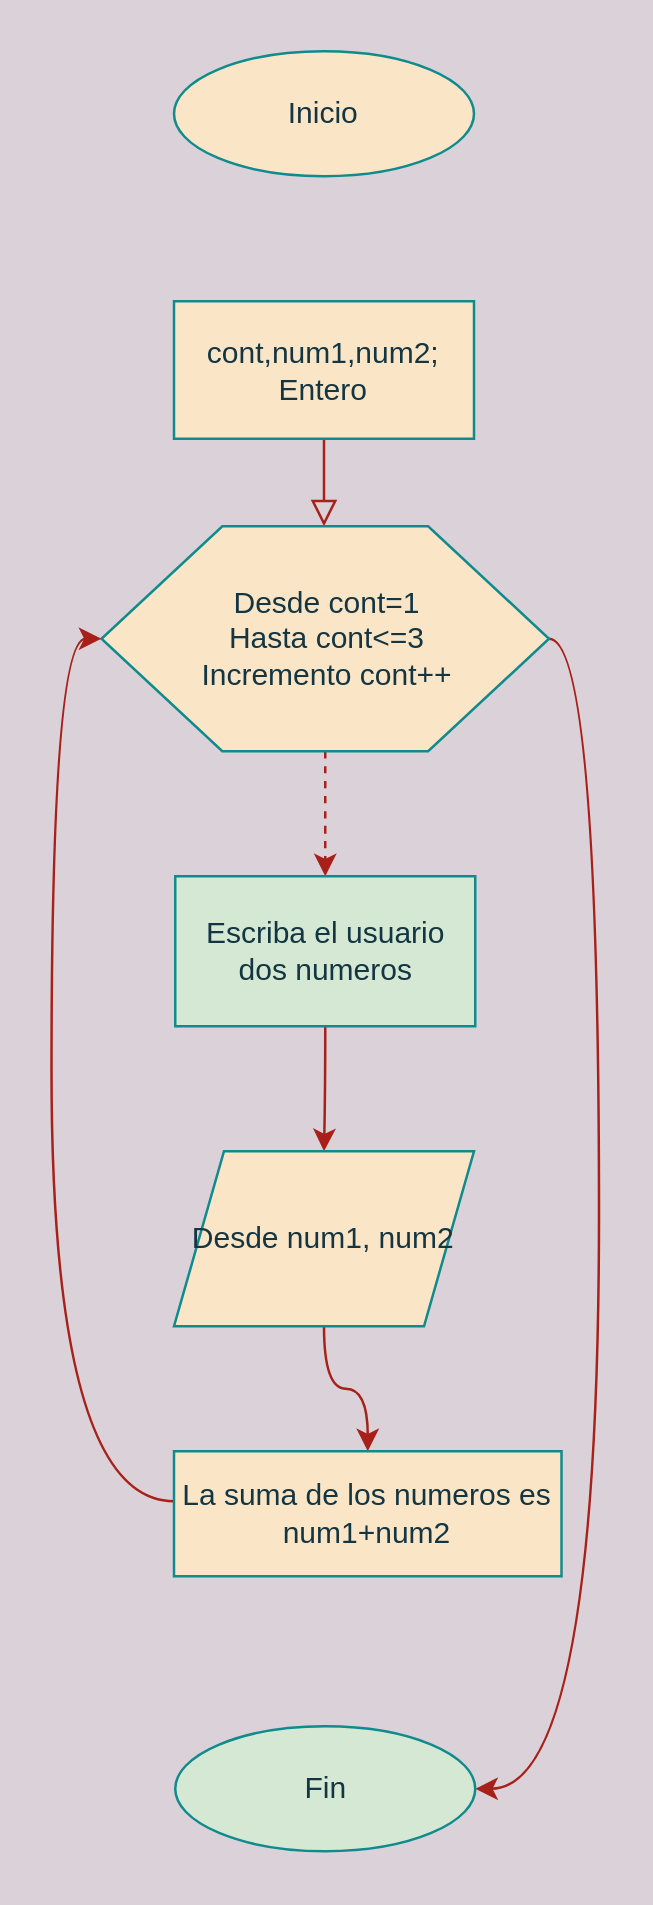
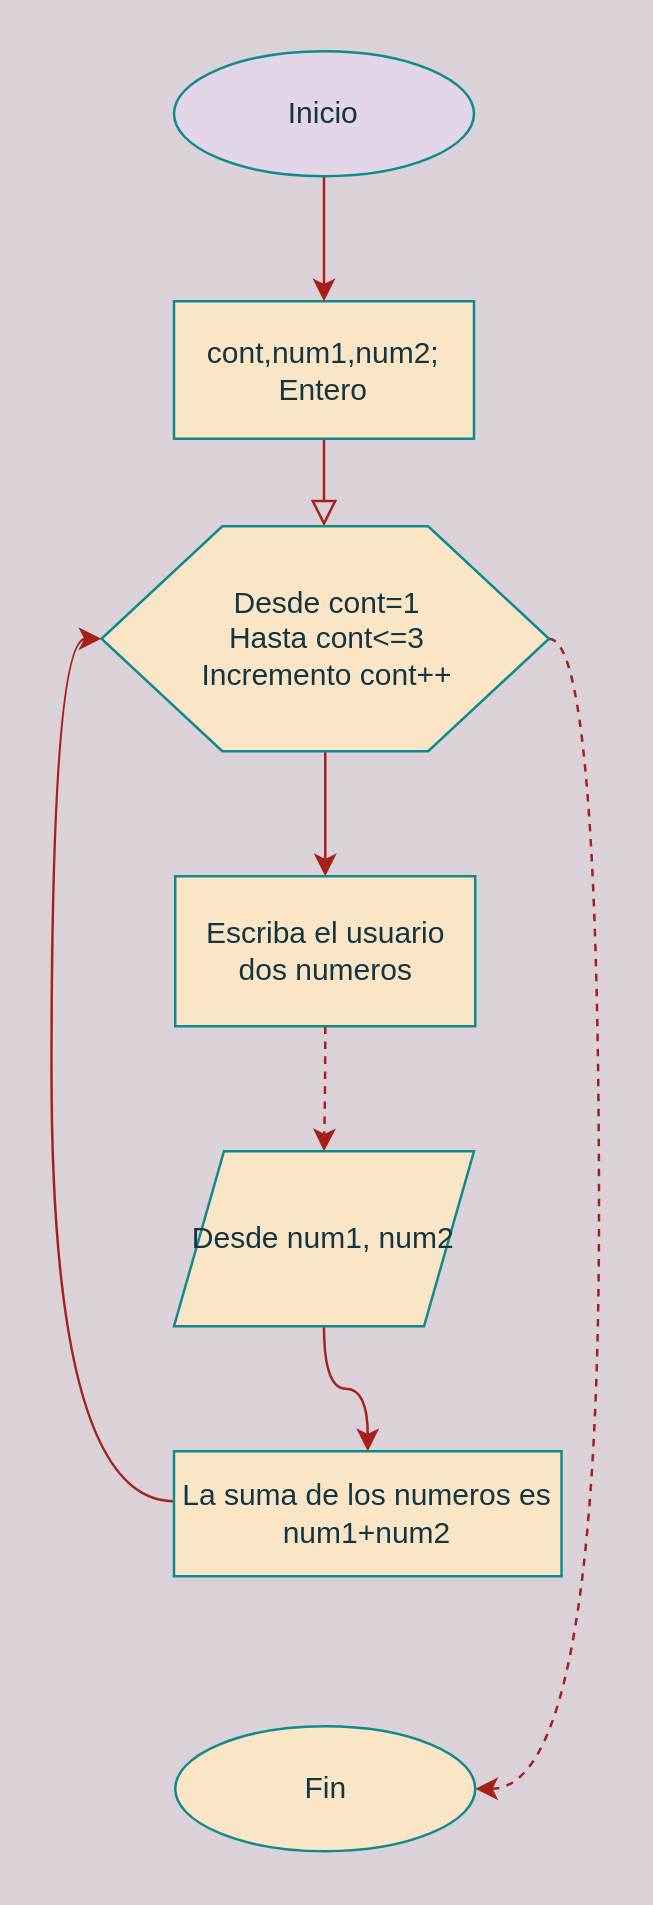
- <mxCell id="5" value="Inicio" style="ellipse;whiteSpace=wrap;html=1;fillColor=#FAE5C7;strokeColor=#0F8B8D;fontColor=#143642;" vertex="1" parent="1"><mxGeometry x="69" y="20" width="120" height="50" as="geometry" /></mxCell>
+ <mxCell id="5" value="Inicio" style="ellipse;whiteSpace=wrap;html=1;fillColor=#e1d5e7;strokeColor=#0F8B8D;fontColor=#143642;" vertex="1" parent="1"><mxGeometry x="69" y="20" width="120" height="50" as="geometry" /></mxCell>
+ <mxCell id="4" style="edgeStyle=orthogonalEdgeStyle;orthogonalLoop=1;jettySize=auto;html=1;entryX=0.5;entryY=0;entryDx=0;entryDy=0;curved=1;labelBackgroundColor=#DAD2D8;strokeColor=#A8201A;fontColor=#143642;" edge="1" parent="1" source="5" target="3"><mxGeometry relative="1" as="geometry" /></mxCell>
- <mxCell id="6" style="edgeStyle=orthogonalEdgeStyle;orthogonalLoop=1;jettySize=auto;html=1;entryX=0.5;entryY=0;entryDx=0;entryDy=0;curved=1;labelBackgroundColor=#DAD2D8;strokeColor=#A8201A;fontColor=#143642;dashed=1;" edge="1" parent="1" source="8" target="10"><mxGeometry relative="1" as="geometry"><mxPoint x="129.5" y="330" as="targetPoint" /></mxGeometry></mxCell>
+ <mxCell id="6" style="edgeStyle=orthogonalEdgeStyle;orthogonalLoop=1;jettySize=auto;html=1;entryX=0.5;entryY=0;entryDx=0;entryDy=0;curved=1;labelBackgroundColor=#DAD2D8;strokeColor=#A8201A;fontColor=#143642;" edge="1" parent="1" source="8" target="10"><mxGeometry relative="1" as="geometry"><mxPoint x="129.5" y="330" as="targetPoint" /></mxGeometry></mxCell>
- <mxCell id="10" value="Escriba el usuario dos numeros" style="whiteSpace=wrap;html=1;fillColor=#d5e8d4;strokeColor=#0F8B8D;fontColor=#143642;" vertex="1" parent="1"><mxGeometry x="69.5" y="350" width="120" height="60" as="geometry" /></mxCell>
+ <mxCell id="10" value="Escriba el usuario dos numeros" style="whiteSpace=wrap;html=1;fillColor=#FAE5C7;strokeColor=#0F8B8D;fontColor=#143642;" vertex="1" parent="1"><mxGeometry x="69.5" y="350" width="120" height="60" as="geometry" /></mxCell>
- <mxCell id="9" style="edgeStyle=orthogonalEdgeStyle;orthogonalLoop=1;jettySize=auto;html=1;entryX=0.5;entryY=0;entryDx=0;entryDy=0;curved=1;labelBackgroundColor=#DAD2D8;strokeColor=#A8201A;fontColor=#143642;" edge="1" parent="1" source="10" target="12"><mxGeometry relative="1" as="geometry" /></mxCell>
+ <mxCell id="9" style="edgeStyle=orthogonalEdgeStyle;orthogonalLoop=1;jettySize=auto;html=1;entryX=0.5;entryY=0;entryDx=0;entryDy=0;curved=1;labelBackgroundColor=#DAD2D8;strokeColor=#A8201A;fontColor=#143642;dashed=1;" edge="1" parent="1" source="10" target="12"><mxGeometry relative="1" as="geometry" /></mxCell>
- <mxCell id="7" style="edgeStyle=orthogonalEdgeStyle;orthogonalLoop=1;jettySize=auto;html=1;entryX=1;entryY=0.5;entryDx=0;entryDy=0;curved=1;labelBackgroundColor=#DAD2D8;strokeColor=#A8201A;fontColor=#143642;" edge="1" parent="1" source="8" target="15"><mxGeometry relative="1" as="geometry"><mxPoint x="239" y="510" as="targetPoint" /><Array as="points"><mxPoint x="239" y="255" /><mxPoint x="239" y="715" /></Array></mxGeometry></mxCell>
+ <mxCell id="7" style="edgeStyle=orthogonalEdgeStyle;orthogonalLoop=1;jettySize=auto;html=1;entryX=1;entryY=0.5;entryDx=0;entryDy=0;curved=1;labelBackgroundColor=#DAD2D8;strokeColor=#A8201A;fontColor=#143642;dashed=1;" edge="1" parent="1" source="8" target="15"><mxGeometry relative="1" as="geometry"><mxPoint x="239" y="510" as="targetPoint" /><Array as="points"><mxPoint x="239" y="255" /><mxPoint x="239" y="715" /></Array></mxGeometry></mxCell>
- <mxCell id="15" value="Fin" style="ellipse;whiteSpace=wrap;html=1;fillColor=#d5e8d4;strokeColor=#0F8B8D;fontColor=#143642;" vertex="1" parent="1"><mxGeometry x="69.5" y="690" width="120" height="50" as="geometry" /></mxCell>
+ <mxCell id="15" value="Fin" style="ellipse;whiteSpace=wrap;html=1;fillColor=#FAE5C7;strokeColor=#0F8B8D;fontColor=#143642;" vertex="1" parent="1"><mxGeometry x="69.5" y="690" width="120" height="50" as="geometry" /></mxCell>
